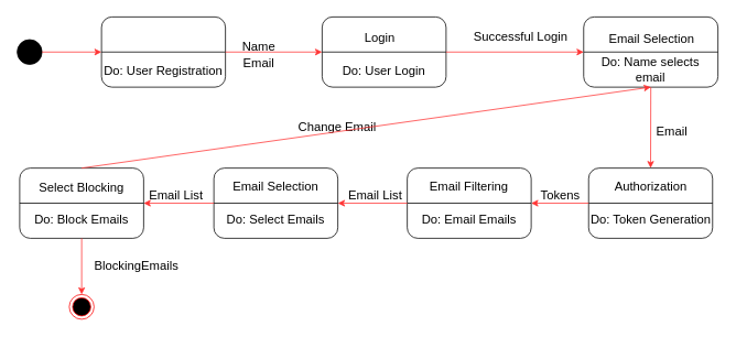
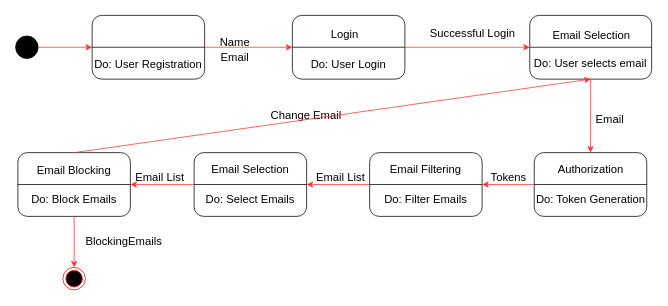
- <mxCell id="17" value="Do: Name selects email" style="text;html=1;strokeColor=none;fillColor=none;align=center;verticalAlign=middle;whiteSpace=wrap;rounded=0;fontSize=15;fontColor=#000000;" vertex="1" parent="1"><mxGeometry x="708.5" y="68" width="155" height="30" as="geometry" /></mxCell>
+ <mxCell id="17" value="Do: User selects email" style="text;html=1;strokeColor=none;fillColor=none;align=center;verticalAlign=middle;whiteSpace=wrap;rounded=0;fontSize=15;fontColor=#000000;" vertex="1" parent="1"><mxGeometry x="708.5" y="68" width="155" height="30" as="geometry" /></mxCell>
- <mxCell id="45" value="Select Blocking" style="text;html=1;strokeColor=none;fillColor=none;align=center;verticalAlign=middle;whiteSpace=wrap;rounded=0;fontSize=15;fontColor=#000000;" vertex="1" parent="41"><mxGeometry x="10" y="-2" width="130" height="50" as="geometry" /></mxCell>
+ <mxCell id="45" value="Email Blocking" style="text;html=1;strokeColor=none;fillColor=none;align=center;verticalAlign=middle;whiteSpace=wrap;rounded=0;fontSize=15;fontColor=#000000;" vertex="1" parent="41"><mxGeometry x="10" y="-2" width="130" height="50" as="geometry" /></mxCell>
- <mxCell id="32" value="Do: Email Emails" style="text;html=1;strokeColor=none;fillColor=none;align=center;verticalAlign=middle;whiteSpace=wrap;rounded=0;fontSize=15;fontColor=#000000;" vertex="1" parent="28"><mxGeometry y="47" width="150" height="30" as="geometry" /></mxCell>
+ <mxCell id="32" value="Do: Filter Emails" style="text;html=1;strokeColor=none;fillColor=none;align=center;verticalAlign=middle;whiteSpace=wrap;rounded=0;fontSize=15;fontColor=#000000;" vertex="1" parent="28"><mxGeometry y="47" width="150" height="30" as="geometry" /></mxCell>
